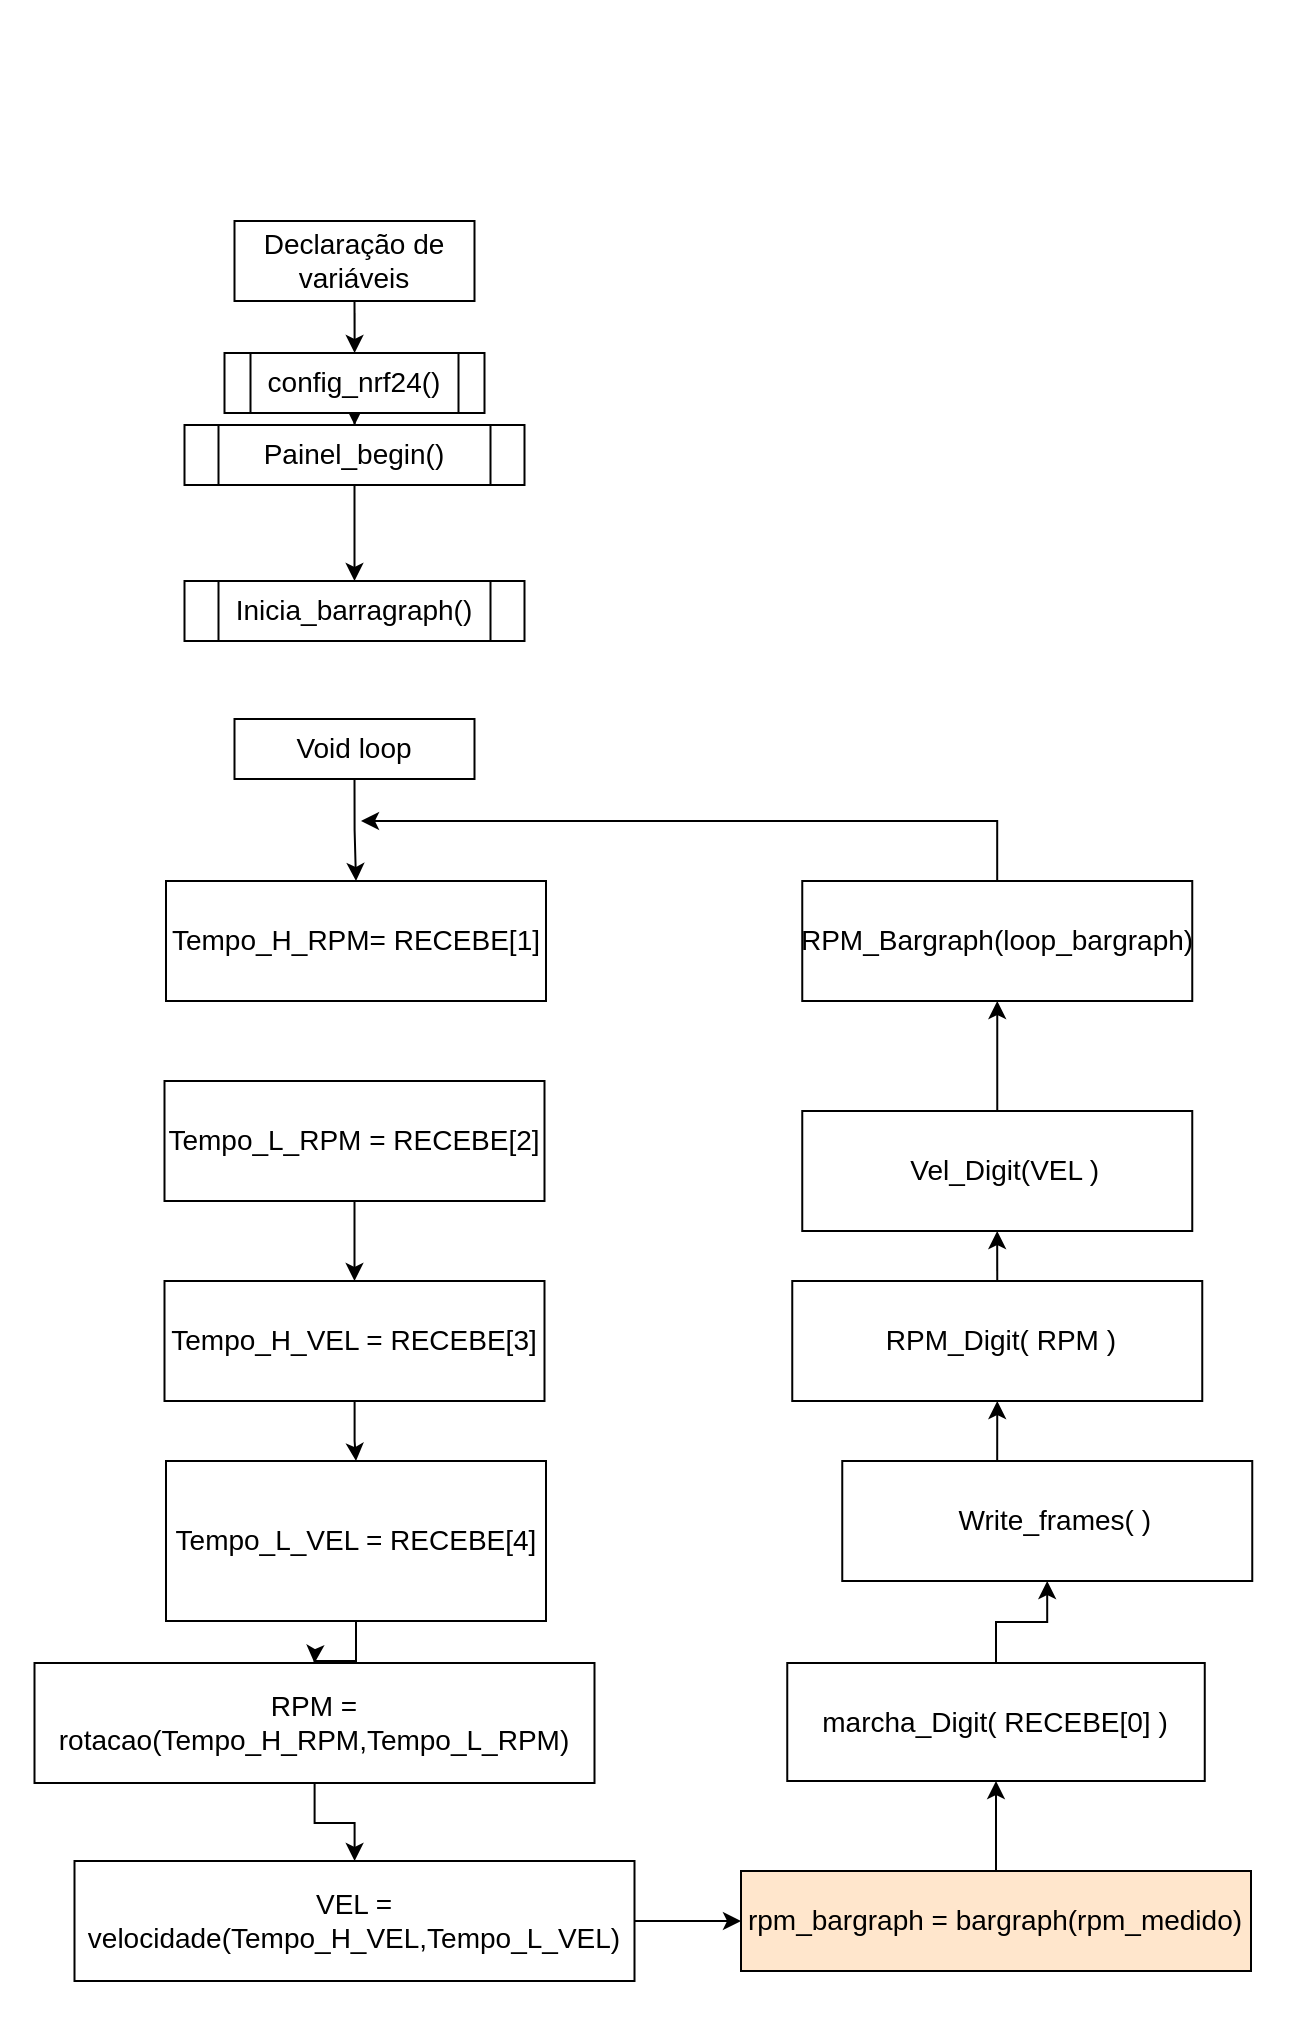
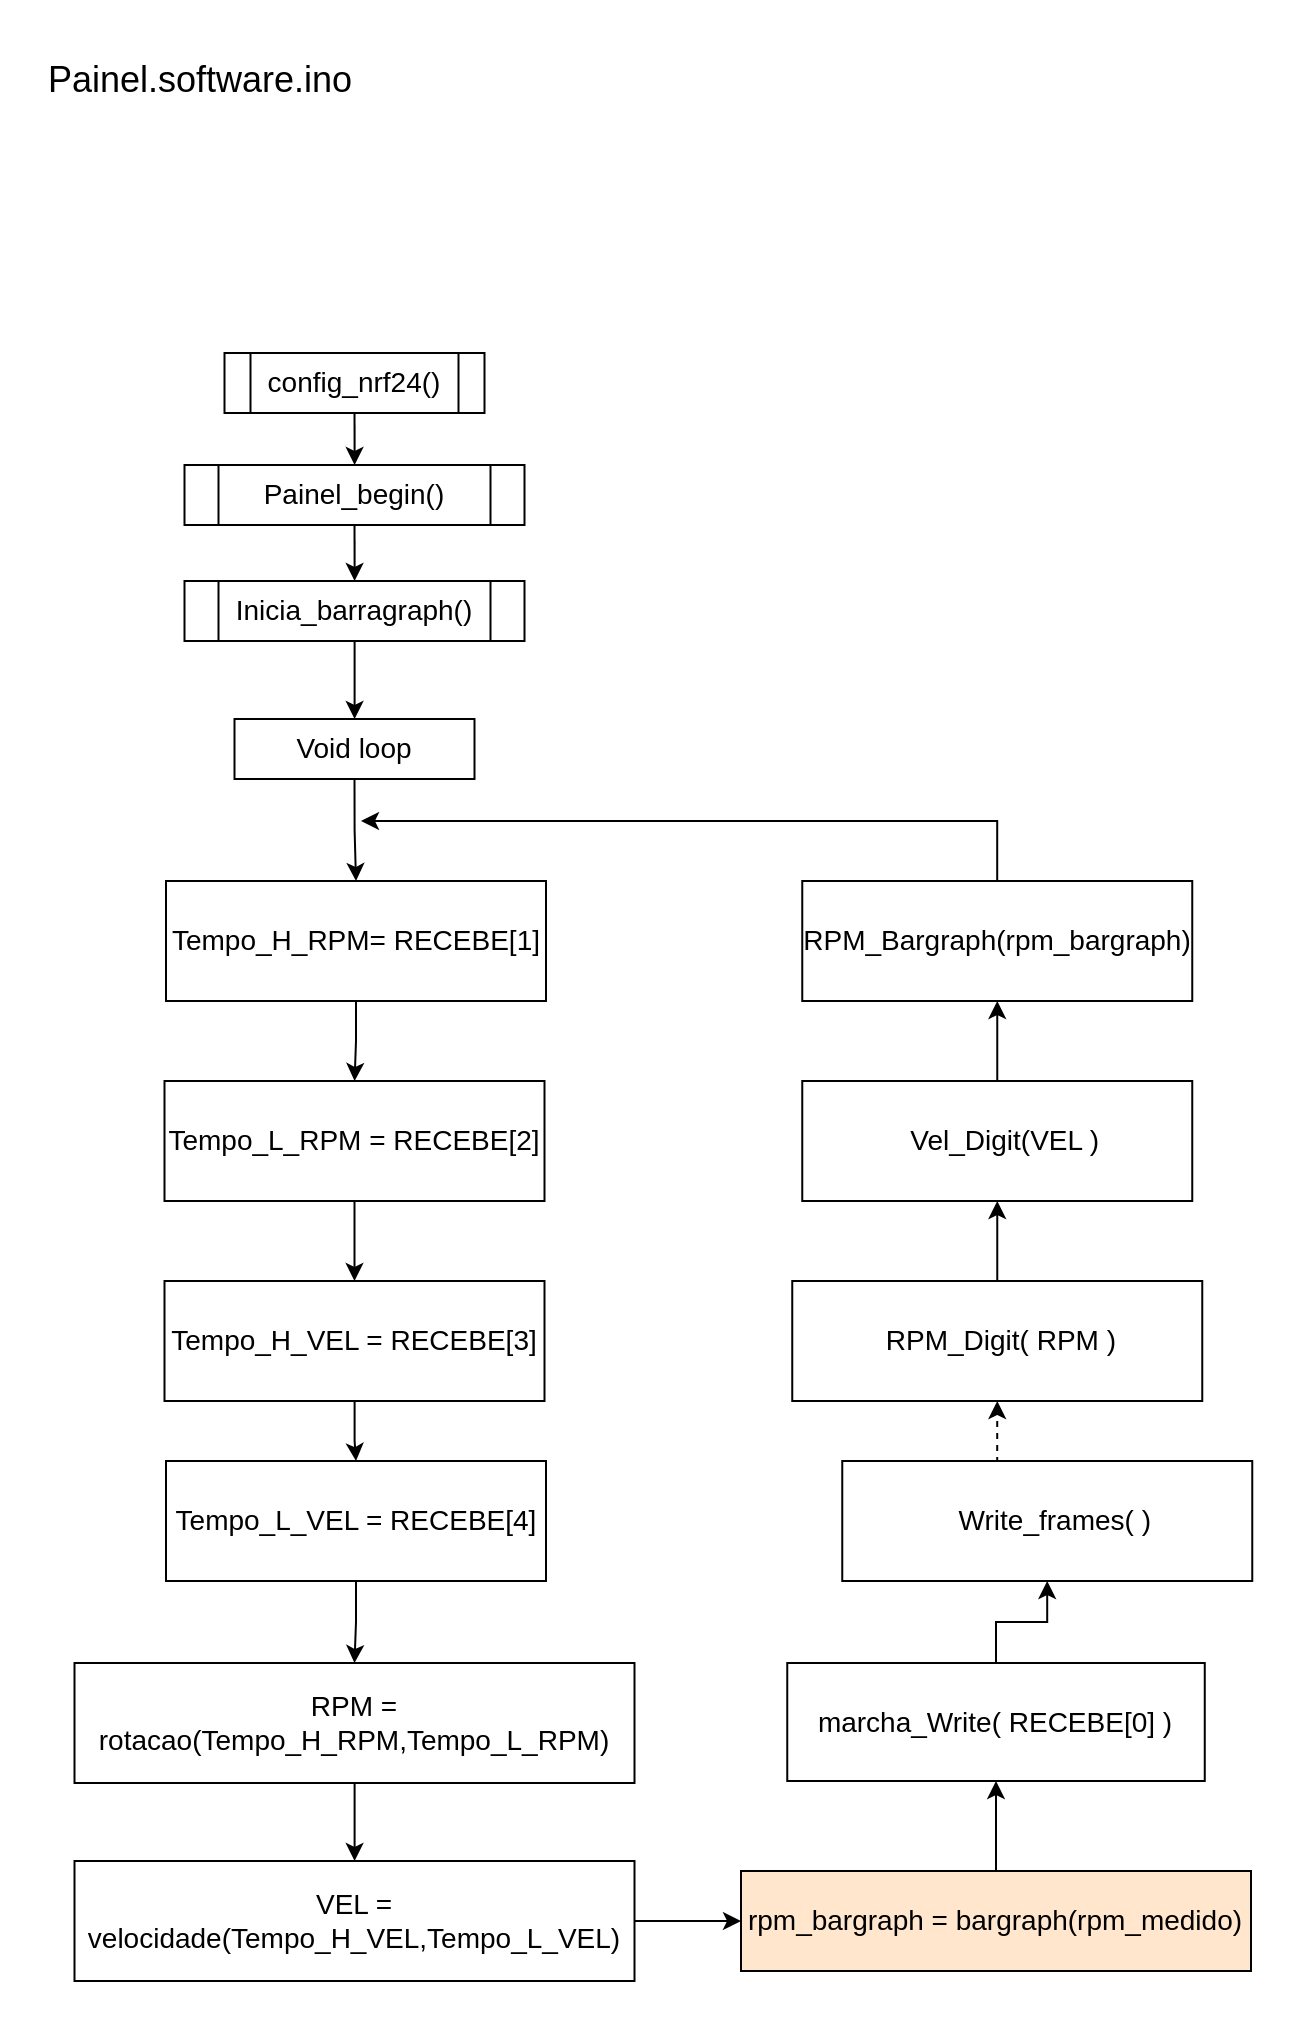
+ <mxCell id="6" value="&lt;font style=&quot;font-size: 18px;&quot;&gt;Painel.software.ino&lt;/font&gt;" style="text;html=1;strokeColor=none;fillColor=none;align=center;verticalAlign=middle;whiteSpace=wrap;rounded=0;glass=0;fontSize=14;" parent="1" vertex="1"><mxGeometry x="20" y="20" width="160" height="40" as="geometry" /></mxCell>
- <mxCell id="5" value="Declaração de variáveis" style="rounded=0;whiteSpace=wrap;html=1;glass=0;fontSize=14;" parent="1" vertex="1"><mxGeometry x="116.75" y="110" width="120" height="40" as="geometry" /></mxCell>
- <mxCell id="4" style="edgeStyle=orthogonalEdgeStyle;rounded=0;orthogonalLoop=1;jettySize=auto;html=1;exitX=0.5;exitY=1;exitDx=0;exitDy=0;fontSize=14;endArrow=classic;endFill=1;" parent="1" source="5" target="3" edge="1"><mxGeometry relative="1" as="geometry" /></mxCell>
- <mxCell id="8" value="Painel_begin()" style="shape=process;whiteSpace=wrap;html=1;backgroundOutline=1;rounded=0;glass=0;fontSize=14;" parent="1" vertex="1"><mxGeometry x="91.75" y="212" width="170" height="30" as="geometry" /></mxCell>
+ <mxCell id="8" value="Painel_begin()" style="shape=process;whiteSpace=wrap;html=1;backgroundOutline=1;rounded=0;glass=0;fontSize=14;" parent="1" vertex="1"><mxGeometry x="91.75" y="232" width="170" height="30" as="geometry" /></mxCell>
+ <mxCell id="9" value="" style="edgeStyle=orthogonalEdgeStyle;rounded=0;orthogonalLoop=1;jettySize=auto;html=1;" parent="1" source="10" target="12" edge="1"><mxGeometry relative="1" as="geometry" /></mxCell>
- <mxCell id="30" value="RPM_Bargraph(loop_bargraph)" style="rounded=0;whiteSpace=wrap;html=1;glass=0;fontSize=14;" parent="1" vertex="1"><mxGeometry x="400.63" y="440" width="195" height="60" as="geometry" /></mxCell>
+ <mxCell id="30" value="RPM_Bargraph(rpm_bargraph)" style="rounded=0;whiteSpace=wrap;html=1;glass=0;fontSize=14;" parent="1" vertex="1"><mxGeometry x="400.63" y="440" width="195" height="60" as="geometry" /></mxCell>
+ <mxCell id="33" value="" style="edgeStyle=orthogonalEdgeStyle;rounded=0;orthogonalLoop=1;jettySize=auto;html=1;" parent="1" source="34" target="32" edge="1"><mxGeometry relative="1" as="geometry" /></mxCell>
- <mxCell id="28" value="&amp;nbsp; Vel_Digit(VEL )" style="rounded=0;whiteSpace=wrap;html=1;glass=0;fontSize=14;" parent="1" vertex="1"><mxGeometry x="400.63" y="555" width="195" height="60" as="geometry" /></mxCell>
+ <mxCell id="28" value="&amp;nbsp; Vel_Digit(VEL )" style="rounded=0;whiteSpace=wrap;html=1;glass=0;fontSize=14;" parent="1" vertex="1"><mxGeometry x="400.63" y="540" width="195" height="60" as="geometry" /></mxCell>
- <mxCell id="23" style="edgeStyle=orthogonalEdgeStyle;rounded=0;orthogonalLoop=1;jettySize=auto;html=1;exitX=0.5;exitY=0;exitDx=0;exitDy=0;entryX=0.5;entryY=1;entryDx=0;entryDy=0;fontSize=14;endArrow=classic;endFill=1;" parent="1" source="24" target="26" edge="1"><mxGeometry relative="1" as="geometry" /></mxCell>
+ <mxCell id="23" style="edgeStyle=orthogonalEdgeStyle;rounded=0;orthogonalLoop=1;jettySize=auto;html=1;exitX=0.5;exitY=0;exitDx=0;exitDy=0;entryX=0.5;entryY=1;entryDx=0;entryDy=0;fontSize=14;endArrow=classic;endFill=1;dashed=1;" parent="1" source="24" target="26" edge="1"><mxGeometry relative="1" as="geometry" /></mxCell>
- <mxCell id="16" value="Tempo_L_VEL = RECEBE[4]" style="rounded=0;whiteSpace=wrap;html=1;glass=0;fontSize=14;" parent="1" vertex="1"><mxGeometry x="82.5" y="730" width="190" height="80" as="geometry" /></mxCell>
+ <mxCell id="16" value="Tempo_L_VEL = RECEBE[4]" style="rounded=0;whiteSpace=wrap;html=1;glass=0;fontSize=14;" parent="1" vertex="1"><mxGeometry x="82.5" y="730" width="190" height="60" as="geometry" /></mxCell>
- <mxCell id="18" value="RPM = rotacao(Tempo_H_RPM,Tempo_L_RPM)" style="rounded=0;whiteSpace=wrap;html=1;glass=0;fontSize=14;" parent="1" vertex="1"><mxGeometry x="16.75" y="831" width="280" height="60" as="geometry" /></mxCell>
+ <mxCell id="18" value="RPM = rotacao(Tempo_H_RPM,Tempo_L_RPM)" style="rounded=0;whiteSpace=wrap;html=1;glass=0;fontSize=14;" parent="1" vertex="1"><mxGeometry x="36.75" y="831" width="280" height="60" as="geometry" /></mxCell>
- <mxCell id="22" value="marcha_Digit( RECEBE[0] )" style="rounded=0;whiteSpace=wrap;html=1;glass=0;fontSize=14;" parent="1" vertex="1"><mxGeometry x="393.13" y="831" width="208.75" height="59" as="geometry" /></mxCell>
+ <mxCell id="22" value="marcha_Write( RECEBE[0] )" style="rounded=0;whiteSpace=wrap;html=1;glass=0;fontSize=14;" parent="1" vertex="1"><mxGeometry x="393.13" y="831" width="208.75" height="59" as="geometry" /></mxCell>
